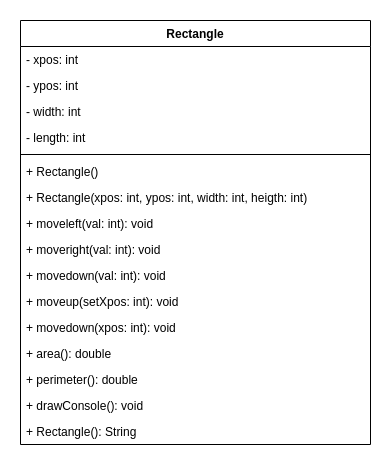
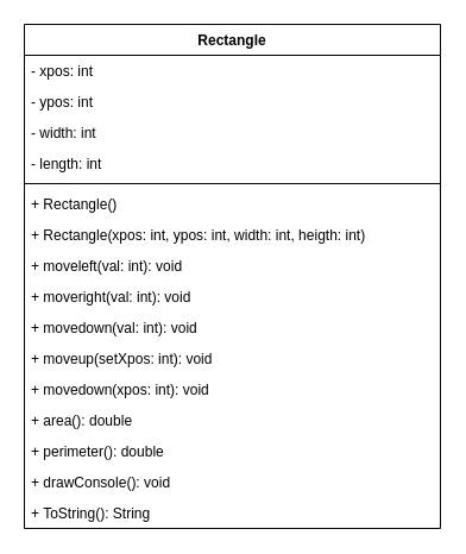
- <mxCell id="18" value="+ Rectangle(): String" style="text;strokeColor=none;fillColor=none;align=left;verticalAlign=top;spacingLeft=4;spacingRight=4;overflow=hidden;rotatable=0;points=[[0,0.5],[1,0.5]];portConstraint=eastwest;" vertex="1" parent="2"><mxGeometry y="398" width="350" height="26" as="geometry" /></mxCell>
+ <mxCell id="18" value="+ ToString(): String" style="text;strokeColor=none;fillColor=none;align=left;verticalAlign=top;spacingLeft=4;spacingRight=4;overflow=hidden;rotatable=0;points=[[0,0.5],[1,0.5]];portConstraint=eastwest;" vertex="1" parent="2"><mxGeometry y="398" width="350" height="26" as="geometry" /></mxCell>
